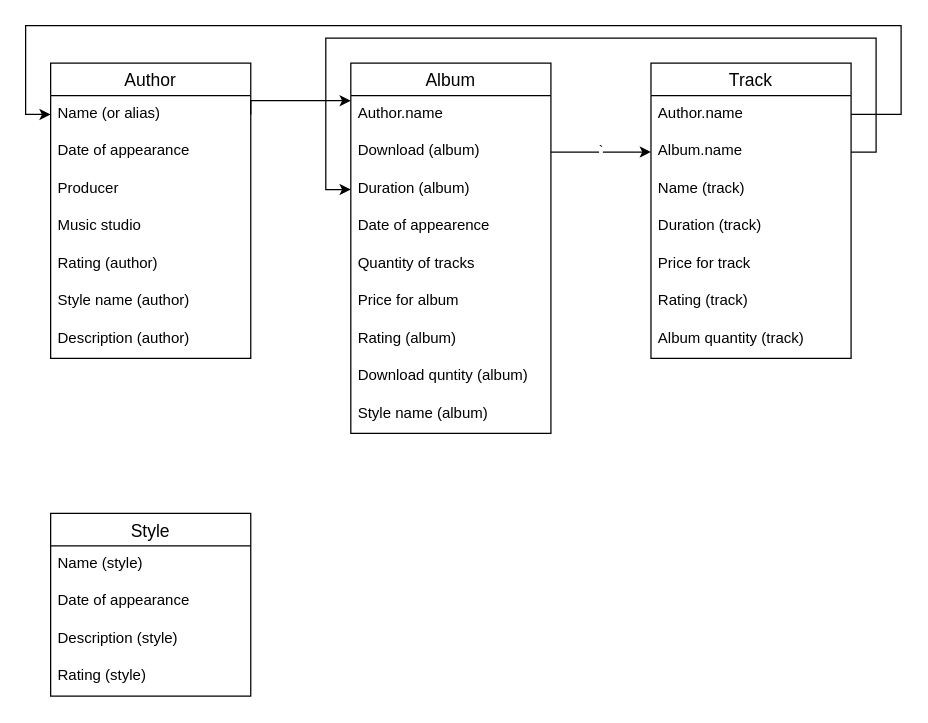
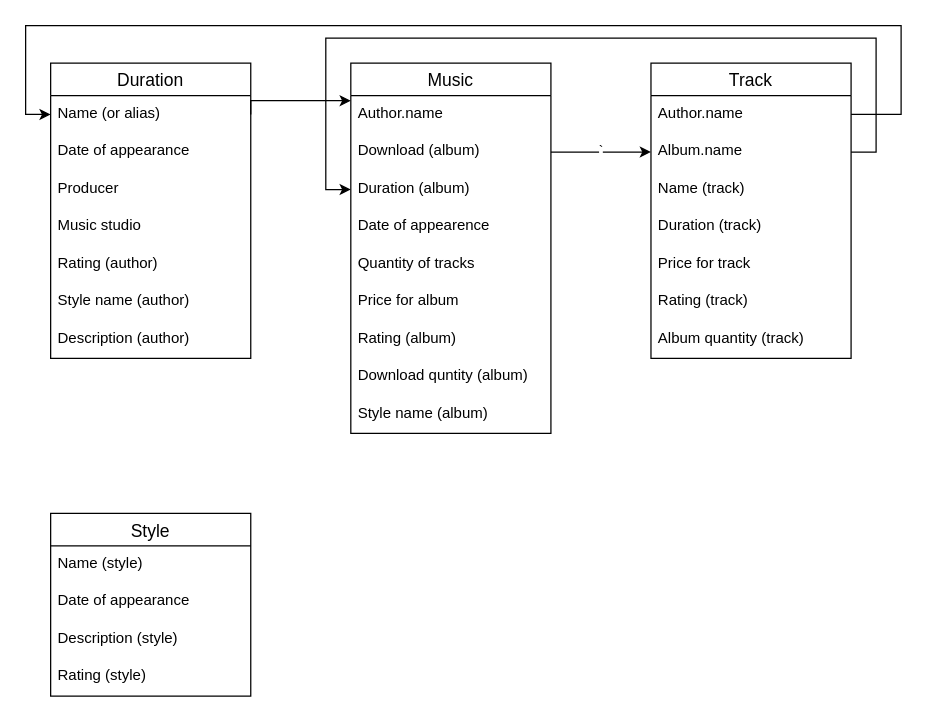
- <mxCell id="12" value="Author" style="swimlane;fontStyle=0;childLayout=stackLayout;horizontal=1;startSize=26;horizontalStack=0;resizeParent=1;resizeParentMax=0;resizeLast=0;collapsible=1;marginBottom=0;align=center;fontSize=14;" parent="1" vertex="1"><mxGeometry x="40" y="50" width="160" height="236" as="geometry"><mxRectangle x="40" y="40" width="70" height="26" as="alternateBounds" /></mxGeometry></mxCell>
+ <mxCell id="12" value="Duration" style="swimlane;fontStyle=0;childLayout=stackLayout;horizontal=1;startSize=26;horizontalStack=0;resizeParent=1;resizeParentMax=0;resizeLast=0;collapsible=1;marginBottom=0;align=center;fontSize=14;" parent="1" vertex="1"><mxGeometry x="40" y="50" width="160" height="236" as="geometry"><mxRectangle x="40" y="40" width="70" height="26" as="alternateBounds" /></mxGeometry></mxCell>
- <mxCell id="2" value="Album" style="swimlane;fontStyle=0;childLayout=stackLayout;horizontal=1;startSize=26;horizontalStack=0;resizeParent=1;resizeParentMax=0;resizeLast=0;collapsible=1;marginBottom=0;align=center;fontSize=14;" parent="1" vertex="1"><mxGeometry x="280" y="50" width="160" height="296" as="geometry" /></mxCell>
+ <mxCell id="2" value="Music" style="swimlane;fontStyle=0;childLayout=stackLayout;horizontal=1;startSize=26;horizontalStack=0;resizeParent=1;resizeParentMax=0;resizeLast=0;collapsible=1;marginBottom=0;align=center;fontSize=14;" parent="1" vertex="1"><mxGeometry x="280" y="50" width="160" height="296" as="geometry" /></mxCell>
